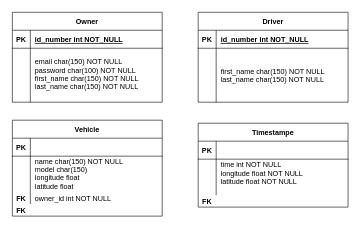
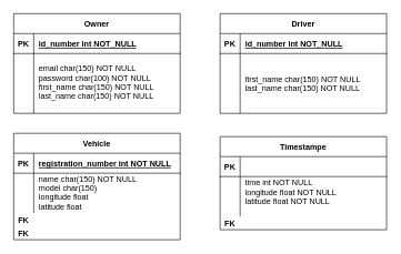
+ <mxCell id="5" value="registration_number int NOT NULL" style="shape=partialRectangle;overflow=hidden;connectable=0;fillColor=none;top=0;left=0;bottom=0;right=0;align=left;spacingLeft=6;fontStyle=5;" vertex="1" parent="3"><mxGeometry x="30" width="220" height="30" as="geometry"><mxRectangle width="220" height="30" as="alternateBounds" /></mxGeometry></mxCell>
- <mxCell id="11" value="owner_id int NOT NULL" style="shape=partialRectangle;overflow=hidden;connectable=0;fillColor=none;top=0;left=0;bottom=0;right=0;align=left;spacingLeft=6;" vertex="1" parent="9"><mxGeometry x="30" width="220" height="20" as="geometry"><mxRectangle width="220" height="20" as="alternateBounds" /></mxGeometry></mxCell>
